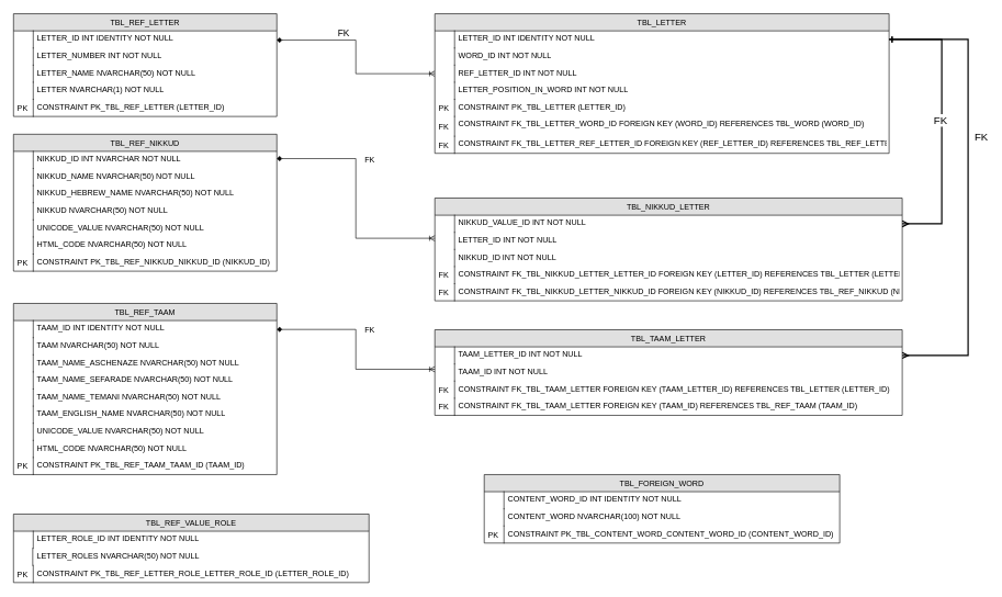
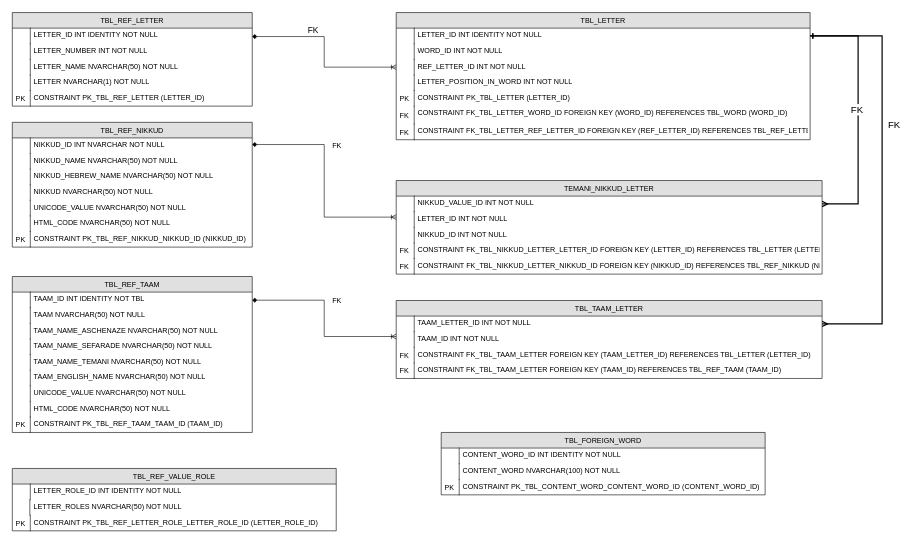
- <mxCell id="79" value="TBL_NIKKUD_LETTER" style="swimlane;fontStyle=0;childLayout=stackLayout;horizontal=1;startSize=26;fillColor=#e0e0e0;horizontalStack=0;resizeParent=1;resizeLast=0;collapsible=1;marginBottom=0;swimlaneFillColor=#ffffff;align=center;" parent="1" vertex="1"><mxGeometry x="660" y="300" width="710" height="156" as="geometry" /></mxCell>
+ <mxCell id="79" value="TEMANI_NIKKUD_LETTER" style="swimlane;fontStyle=0;childLayout=stackLayout;horizontal=1;startSize=26;fillColor=#e0e0e0;horizontalStack=0;resizeParent=1;resizeLast=0;collapsible=1;marginBottom=0;swimlaneFillColor=#ffffff;align=center;" parent="1" vertex="1"><mxGeometry x="660" y="300" width="710" height="156" as="geometry" /></mxCell>
- <mxCell id="32" value="TAAM_ID INT IDENTITY NOT NULL" style="shape=partialRectangle;top=0;left=0;right=0;bottom=0;align=left;verticalAlign=top;spacingTop=-2;fillColor=none;spacingLeft=34;spacingRight=4;overflow=hidden;rotatable=0;points=[[0,0.5],[1,0.5]];portConstraint=eastwest;dropTarget=0;" parent="31" vertex="1"><mxGeometry y="26" width="400" height="26" as="geometry" /></mxCell>
+ <mxCell id="32" value="TAAM_ID INT IDENTITY NOT TBL" style="shape=partialRectangle;top=0;left=0;right=0;bottom=0;align=left;verticalAlign=top;spacingTop=-2;fillColor=none;spacingLeft=34;spacingRight=4;overflow=hidden;rotatable=0;points=[[0,0.5],[1,0.5]];portConstraint=eastwest;dropTarget=0;" parent="31" vertex="1"><mxGeometry y="26" width="400" height="26" as="geometry" /></mxCell>
